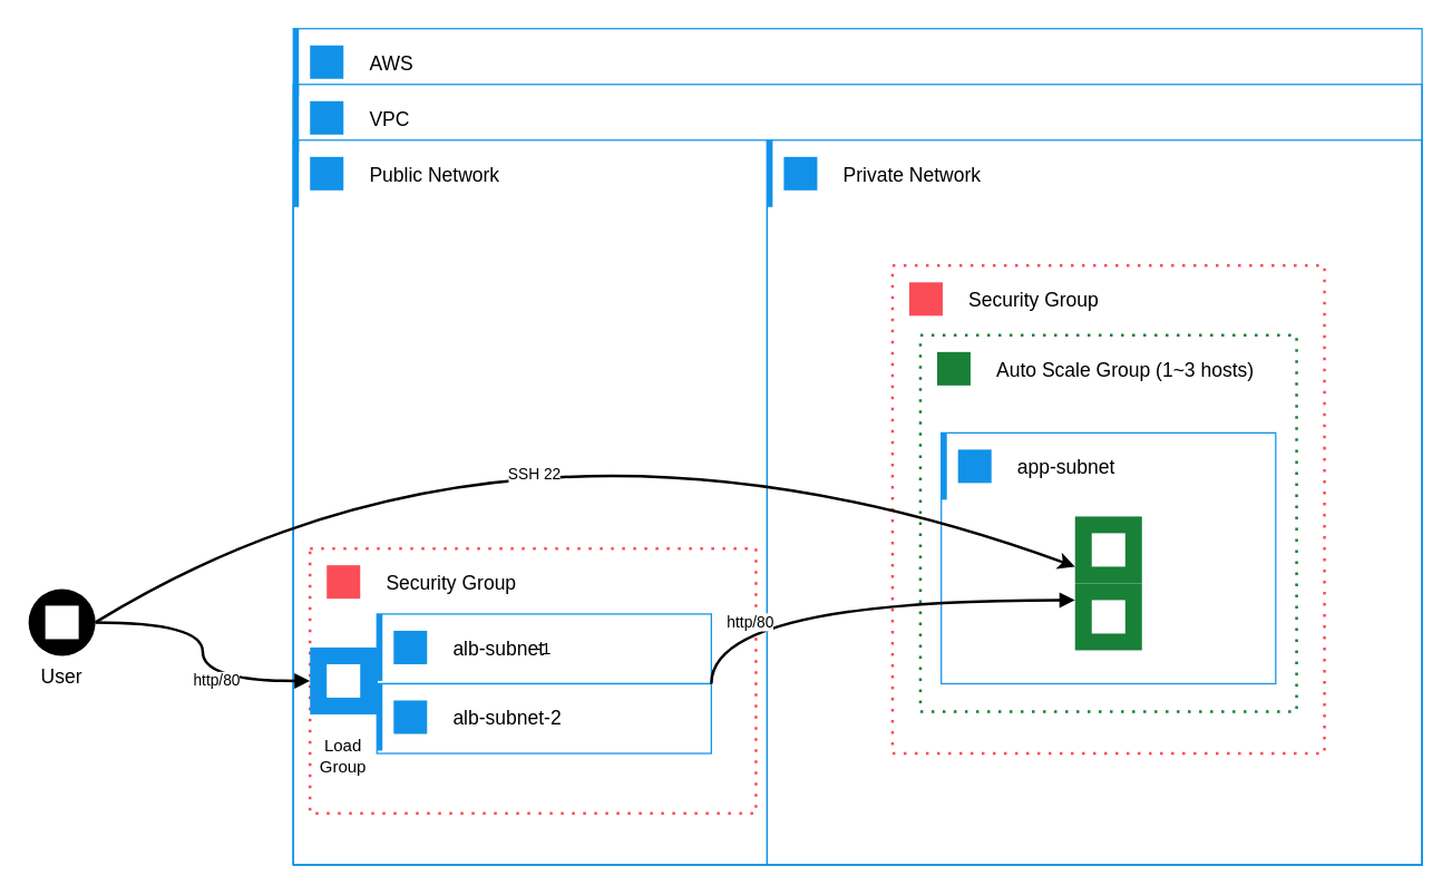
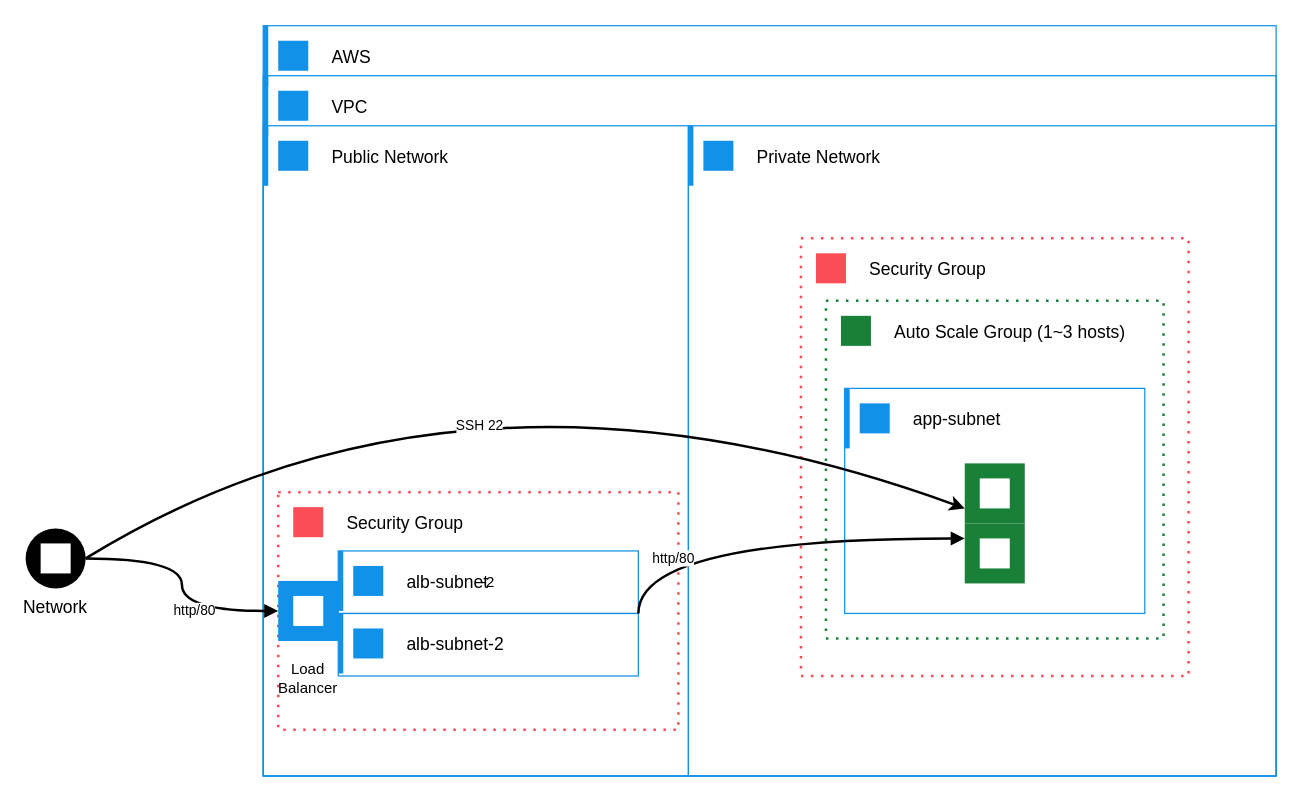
- <mxCell id="18" value="-1" style="container=1;collapsible=0;expand=0;recursiveResize=0;html=1;whiteSpace=wrap;strokeColor=#1192E8;fillColor=none;strokeWidth=1" parent="8" vertex="1"><mxGeometry x="60" y="340" width="240" height="50" as="geometry" /></mxCell>
+ <mxCell id="18" value="-2" style="container=1;collapsible=0;expand=0;recursiveResize=0;html=1;whiteSpace=wrap;strokeColor=#1192E8;fillColor=none;strokeWidth=1" parent="8" vertex="1"><mxGeometry x="60" y="340" width="240" height="50" as="geometry" /></mxCell>
- <mxCell id="42" value="User" style="shape=ellipse;fillColor=#000000;aspect=fixed;resizable=0;labelPosition=center;verticalLabelPosition=bottom;align=center;verticalAlign=top;strokeColor=none;fontSize=14;" parent="8" vertex="1"><mxGeometry x="-190" y="322" width="48" height="48" as="geometry" /></mxCell>
+ <mxCell id="42" value="Network" style="shape=ellipse;fillColor=#000000;aspect=fixed;resizable=0;labelPosition=center;verticalLabelPosition=bottom;align=center;verticalAlign=top;strokeColor=none;fontSize=14;" parent="8" vertex="1"><mxGeometry x="-190" y="322" width="48" height="48" as="geometry" /></mxCell>
- <mxCell id="15" value="Load Group" style="text;html=1;align=center;verticalAlign=middle;whiteSpace=wrap;rounded=0;" parent="12" vertex="1"><mxGeometry x="-6" y="134" width="60" height="30" as="geometry" /></mxCell>
+ <mxCell id="15" value="Load Balancer" style="text;html=1;align=center;verticalAlign=middle;whiteSpace=wrap;rounded=0;" parent="12" vertex="1"><mxGeometry x="-6" y="134" width="60" height="30" as="geometry" /></mxCell>
